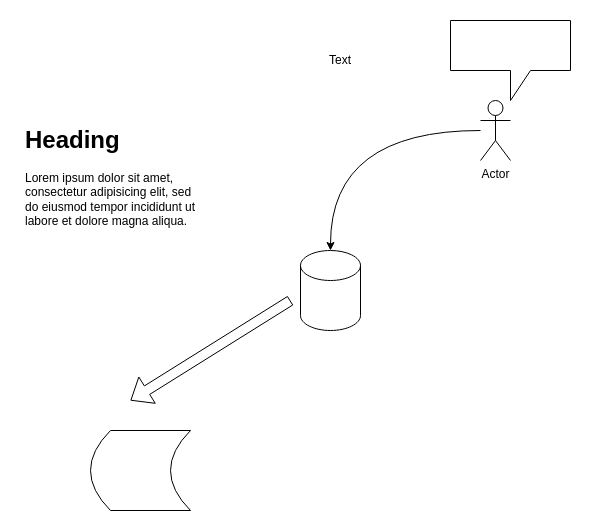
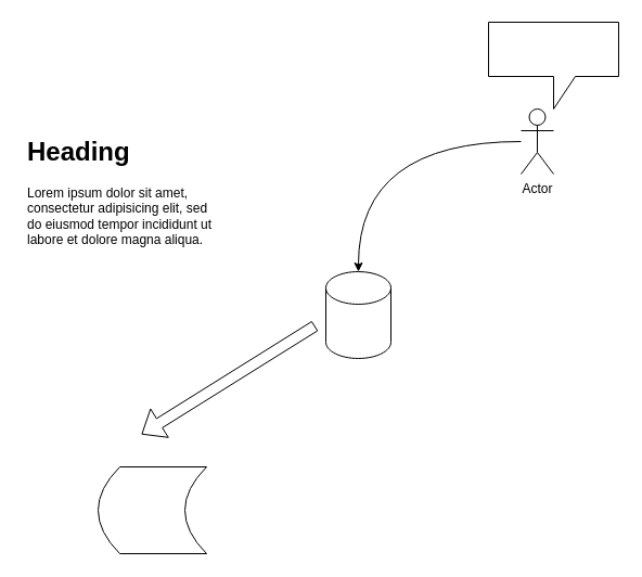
- <mxCell id="2" value="Text" style="text;html=1;strokeColor=none;fillColor=none;align=center;verticalAlign=middle;whiteSpace=wrap;rounded=0;" vertex="1" parent="1"><mxGeometry x="320" y="50" width="40" height="20" as="geometry" /></mxCell>
